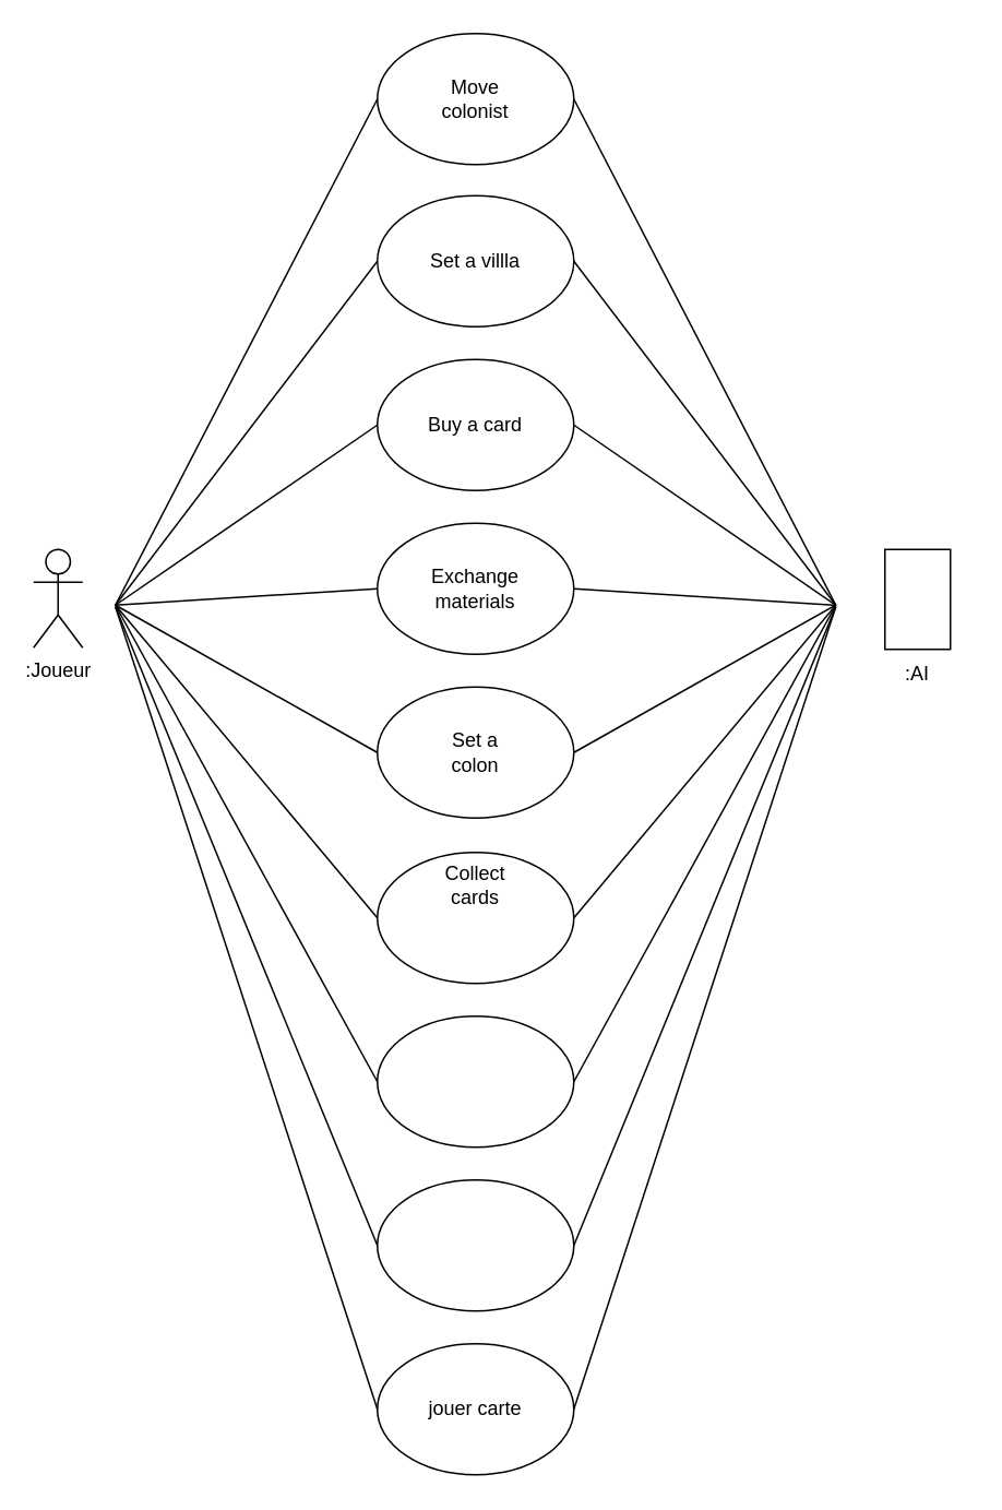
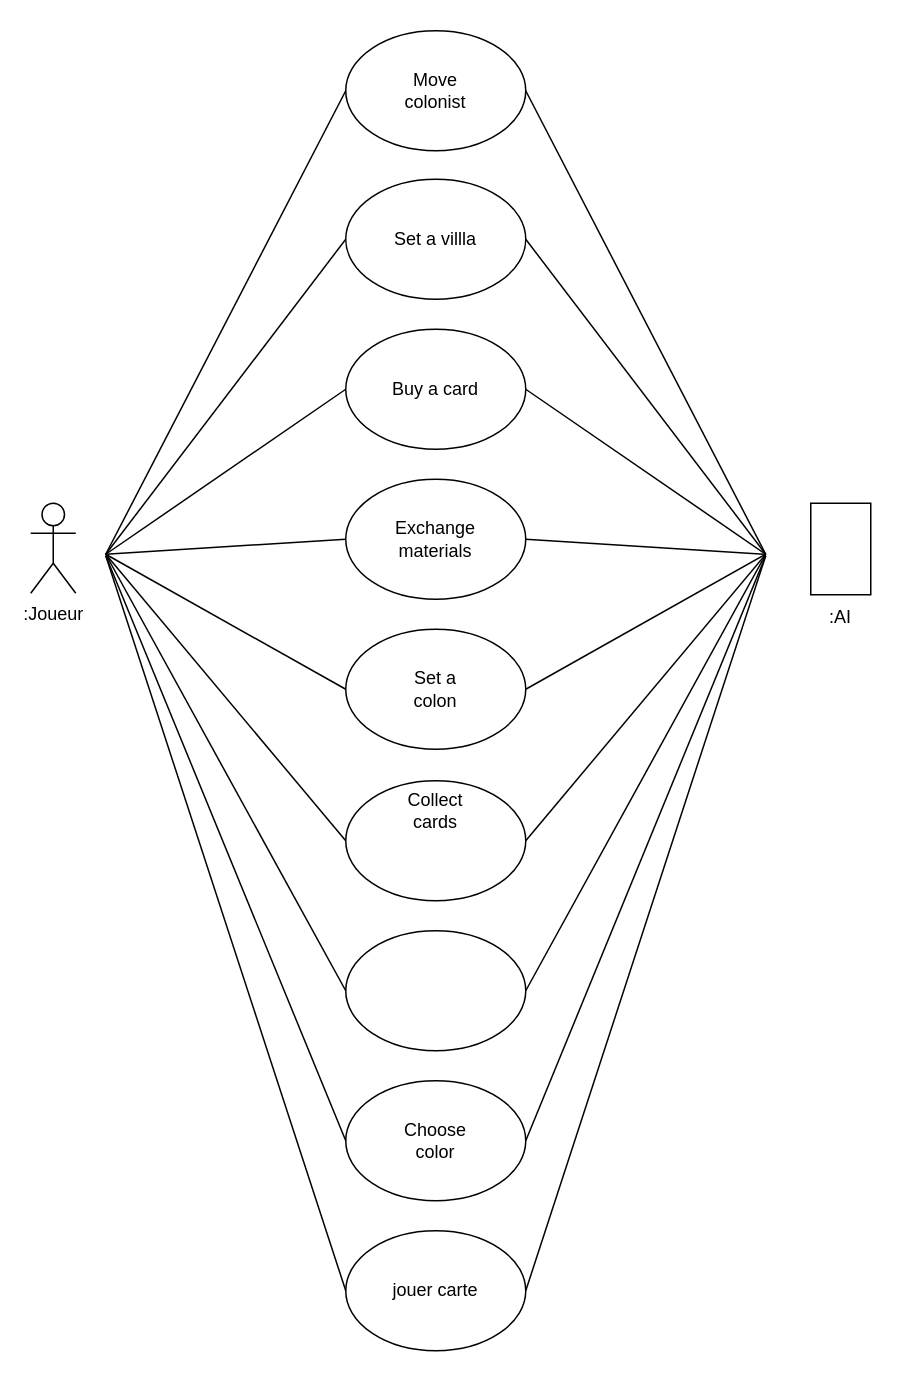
+ <mxCell id="17" value="&lt;div&gt;Choose&lt;/div&gt;&lt;div&gt;color&lt;br&gt;&lt;/div&gt;" style="text;html=1;strokeColor=none;fillColor=none;align=center;verticalAlign=middle;whiteSpace=wrap;rounded=0;" parent="1" vertex="1"><mxGeometry x="260" y="745" width="60" height="30" as="geometry" /></mxCell>
